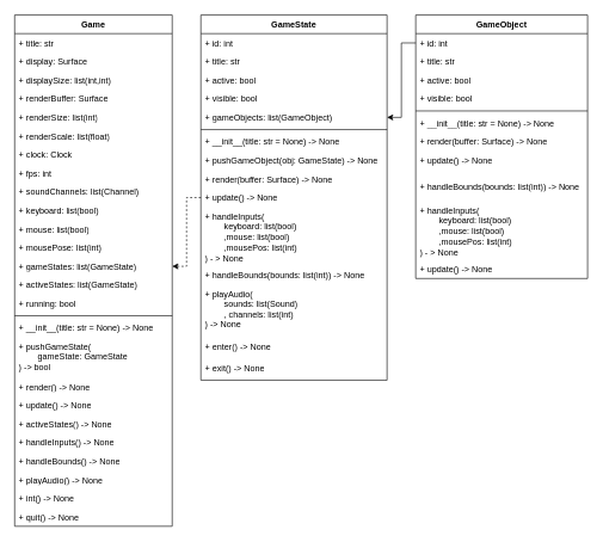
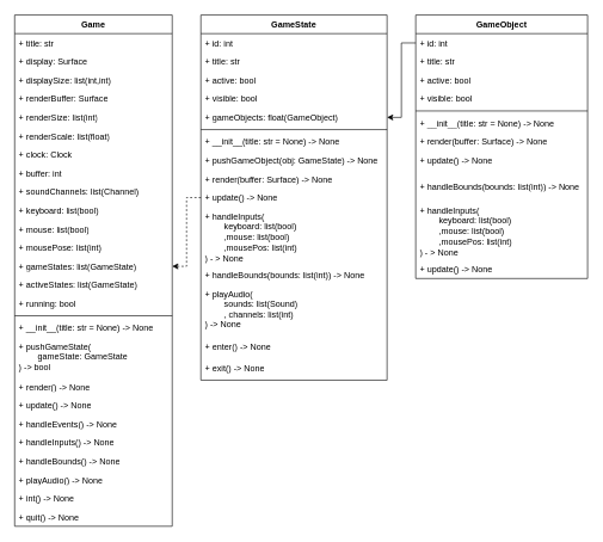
- <mxCell id="35" value="+ gameObjects: list(GameObject)" style="text;strokeColor=none;fillColor=none;align=left;verticalAlign=top;spacingLeft=4;spacingRight=4;overflow=hidden;rotatable=0;points=[[0,0.5],[1,0.5]];portConstraint=eastwest;whiteSpace=wrap;html=1;" parent="30" vertex="1"><mxGeometry y="130" width="260" height="26" as="geometry" /></mxCell>
+ <mxCell id="35" value="+ gameObjects: float(GameObject)" style="text;strokeColor=none;fillColor=none;align=left;verticalAlign=top;spacingLeft=4;spacingRight=4;overflow=hidden;rotatable=0;points=[[0,0.5],[1,0.5]];portConstraint=eastwest;whiteSpace=wrap;html=1;" parent="30" vertex="1"><mxGeometry y="130" width="260" height="26" as="geometry" /></mxCell>
- <mxCell id="10" value="+ fps: int" style="text;strokeColor=none;fillColor=none;align=left;verticalAlign=top;spacingLeft=4;spacingRight=4;overflow=hidden;rotatable=0;points=[[0,0.5],[1,0.5]];portConstraint=eastwest;whiteSpace=wrap;html=1;" parent="2" vertex="1"><mxGeometry y="208" width="220" height="26" as="geometry" /></mxCell>
+ <mxCell id="10" value="+ buffer: int" style="text;strokeColor=none;fillColor=none;align=left;verticalAlign=top;spacingLeft=4;spacingRight=4;overflow=hidden;rotatable=0;points=[[0,0.5],[1,0.5]];portConstraint=eastwest;whiteSpace=wrap;html=1;" parent="2" vertex="1"><mxGeometry y="208" width="220" height="26" as="geometry" /></mxCell>
- <mxCell id="23" value="+ activeStates() -&amp;gt; None" style="text;strokeColor=none;fillColor=none;align=left;verticalAlign=top;spacingLeft=4;spacingRight=4;overflow=hidden;rotatable=0;points=[[0,0.5],[1,0.5]];portConstraint=eastwest;whiteSpace=wrap;html=1;" parent="2" vertex="1"><mxGeometry y="558" width="220" height="26" as="geometry" /></mxCell>
+ <mxCell id="23" value="+ handleEvents() -&amp;gt; None" style="text;strokeColor=none;fillColor=none;align=left;verticalAlign=top;spacingLeft=4;spacingRight=4;overflow=hidden;rotatable=0;points=[[0,0.5],[1,0.5]];portConstraint=eastwest;whiteSpace=wrap;html=1;" parent="2" vertex="1"><mxGeometry y="558" width="220" height="26" as="geometry" /></mxCell>
